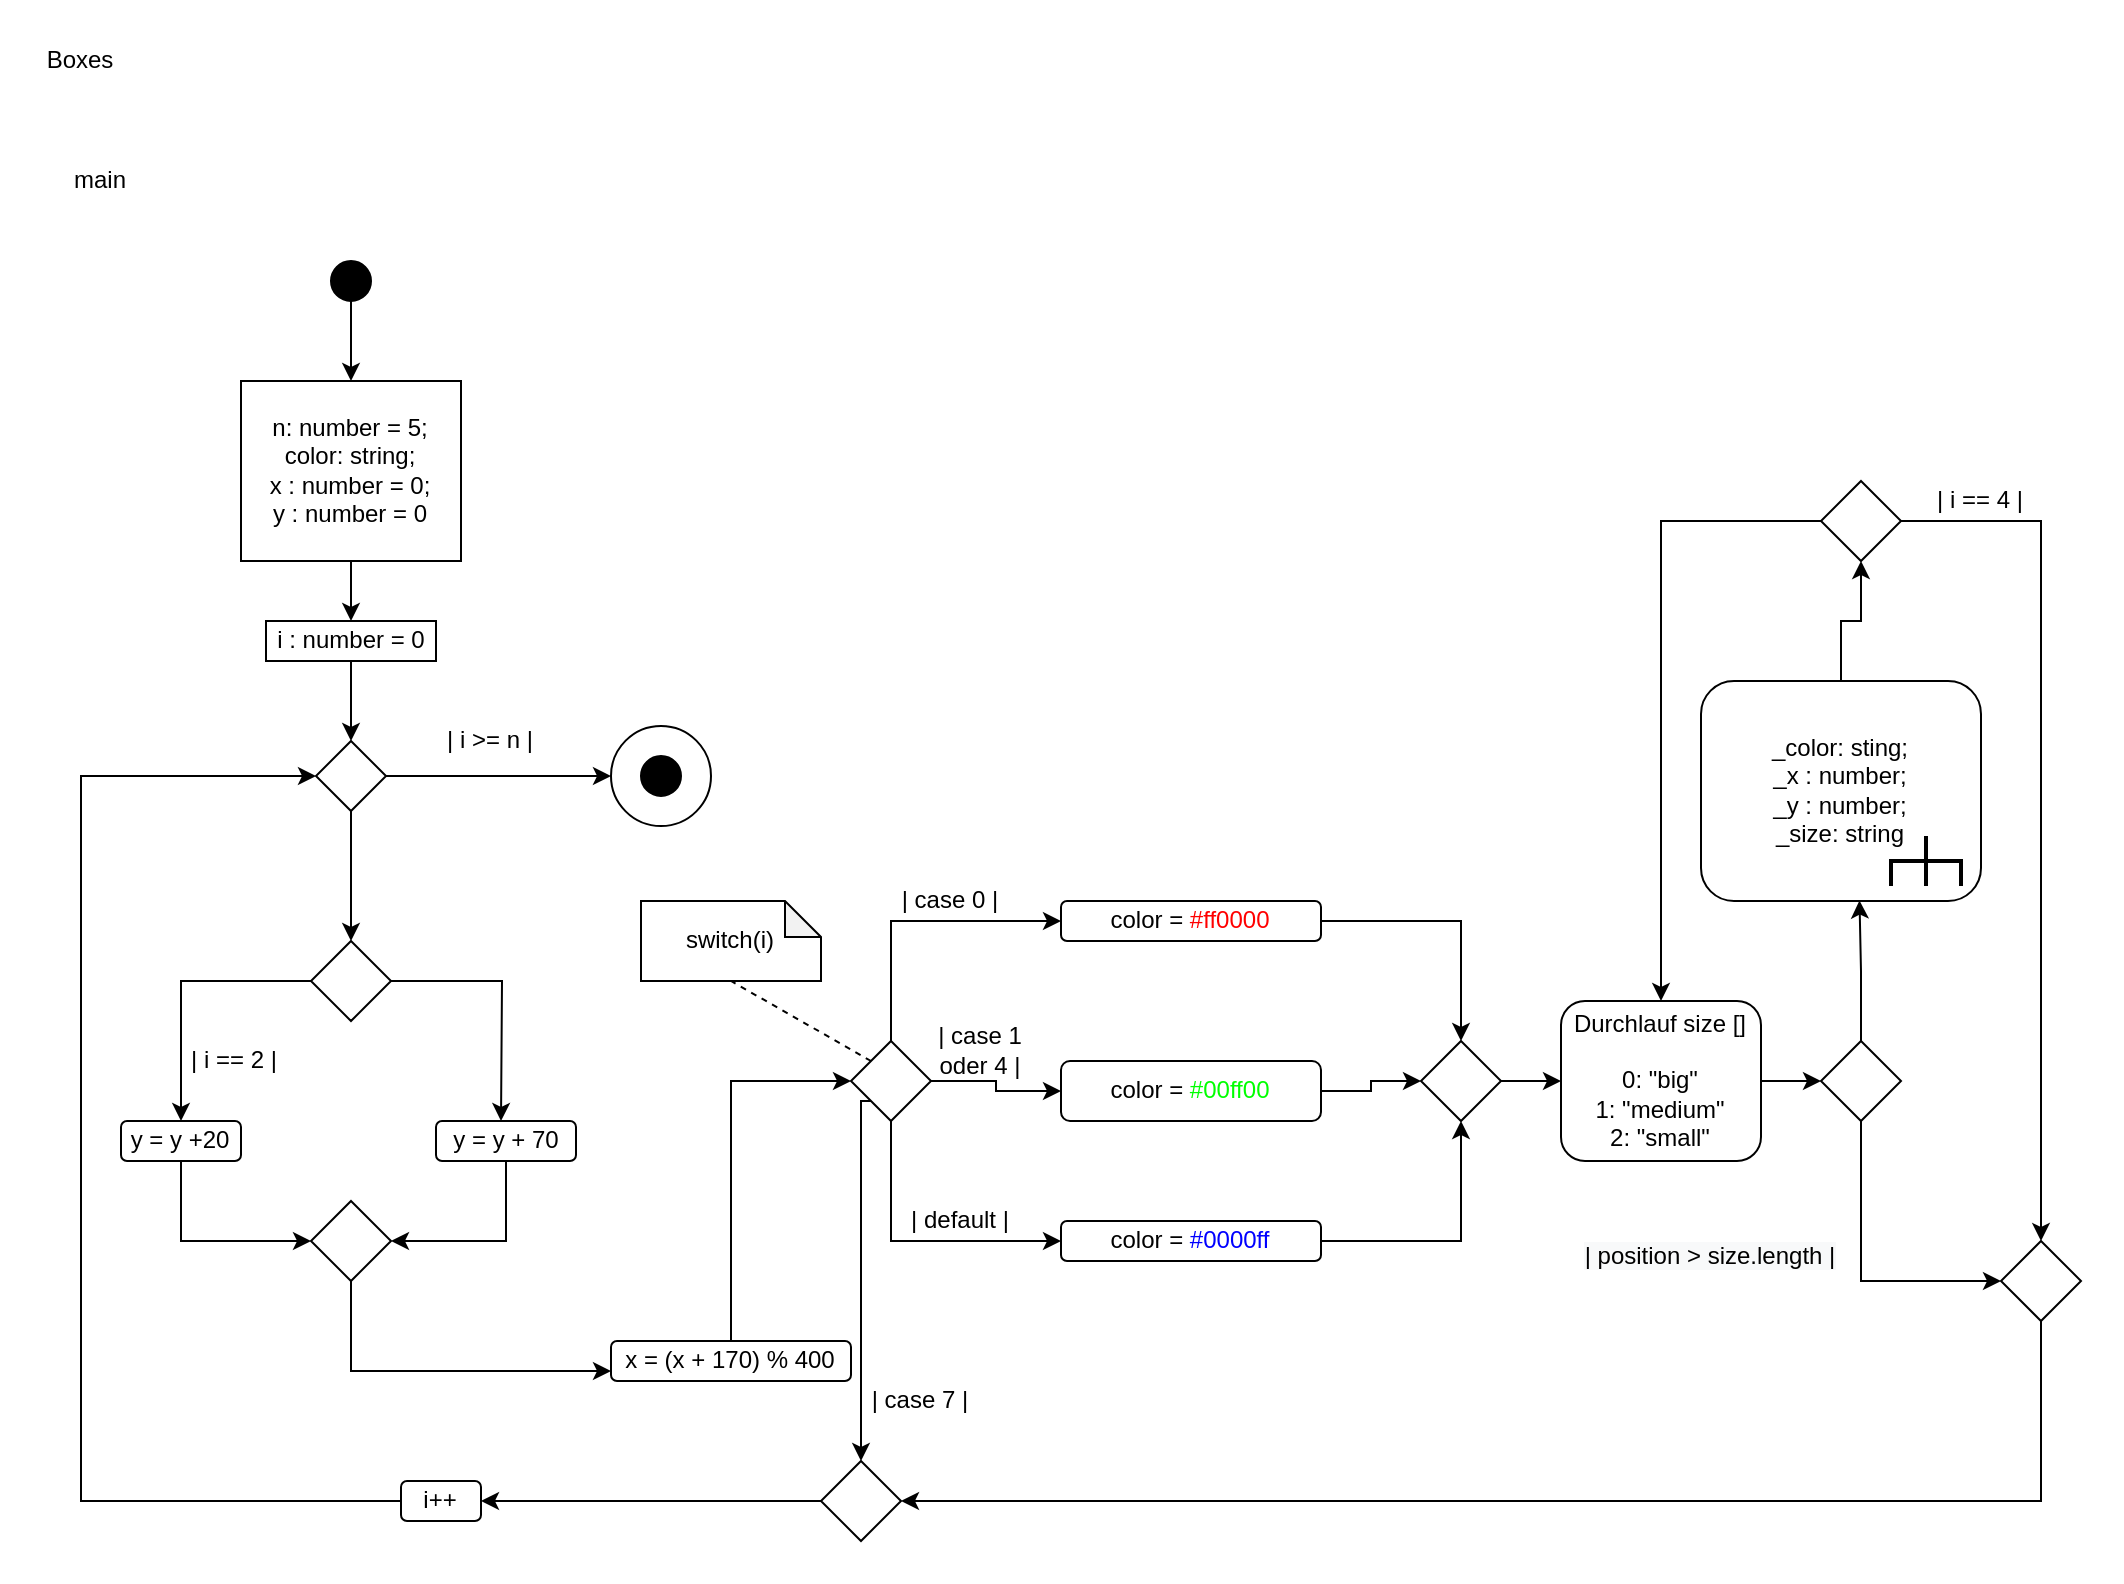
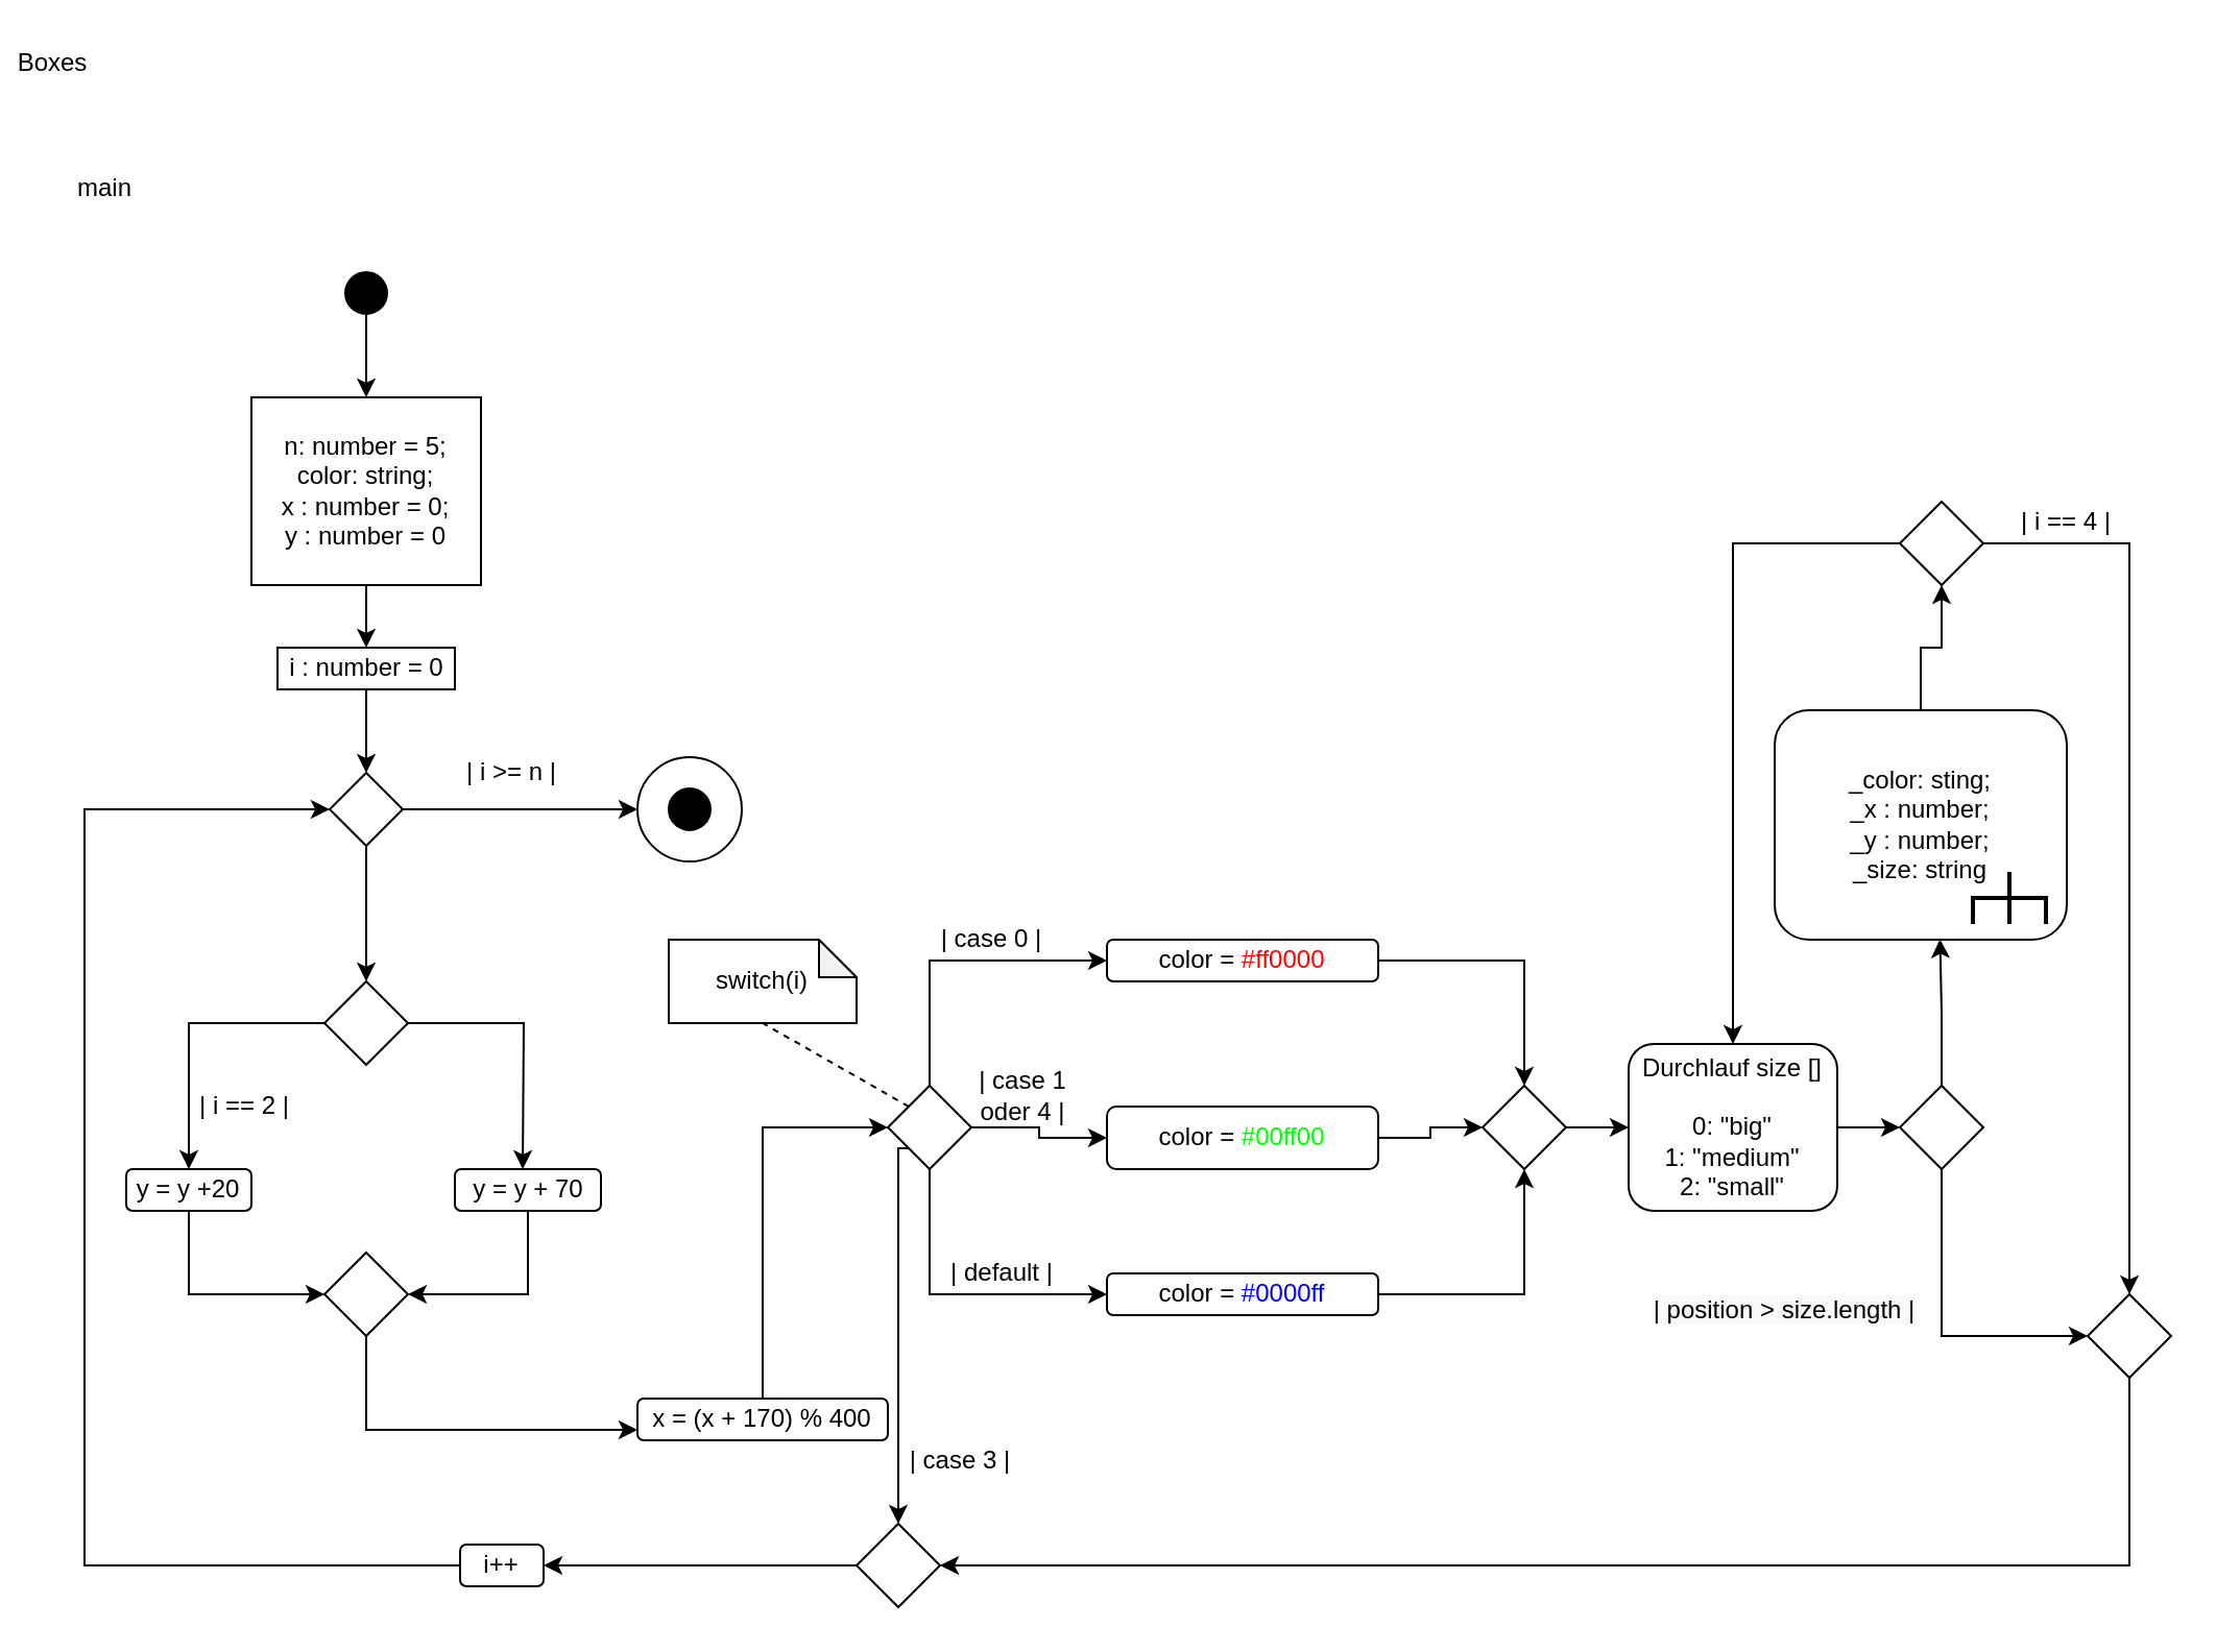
- <mxCell id="3" value="Boxes" style="text;html=1;strokeColor=none;fillColor=none;align=center;verticalAlign=middle;whiteSpace=wrap;rounded=0;" vertex="1" parent="1"><mxGeometry x="20" y="20" width="40" height="20" as="geometry" /></mxCell>
+ <mxCell id="3" value="Boxes" style="text;html=1;strokeColor=none;fillColor=none;align=center;verticalAlign=middle;whiteSpace=wrap;rounded=0;" vertex="1" parent="1"><mxGeometry x="5" y="20" width="40" height="20" as="geometry" /></mxCell>
- <mxCell id="45" value="| case 7 |" style="text;html=1;strokeColor=none;fillColor=none;align=center;verticalAlign=middle;whiteSpace=wrap;rounded=0;glass=0;" vertex="1" parent="1"><mxGeometry x="430" y="690" width="60" height="20" as="geometry" /></mxCell>
+ <mxCell id="45" value="| case 3 |" style="text;html=1;strokeColor=none;fillColor=none;align=center;verticalAlign=middle;whiteSpace=wrap;rounded=0;glass=0;" vertex="1" parent="1"><mxGeometry x="430" y="690" width="60" height="20" as="geometry" /></mxCell>
- <mxCell id="47" value="i++" style="text;html=1;fillColor=none;align=center;verticalAlign=middle;whiteSpace=wrap;rounded=1;glass=0;strokeColor=#000000;" vertex="1" parent="1"><mxGeometry x="200" y="740" width="40" height="20" as="geometry" /></mxCell>
+ <mxCell id="47" value="i++" style="text;html=1;fillColor=none;align=center;verticalAlign=middle;whiteSpace=wrap;rounded=1;glass=0;strokeColor=#000000;" vertex="1" parent="1"><mxGeometry x="220" y="740" width="40" height="20" as="geometry" /></mxCell>
